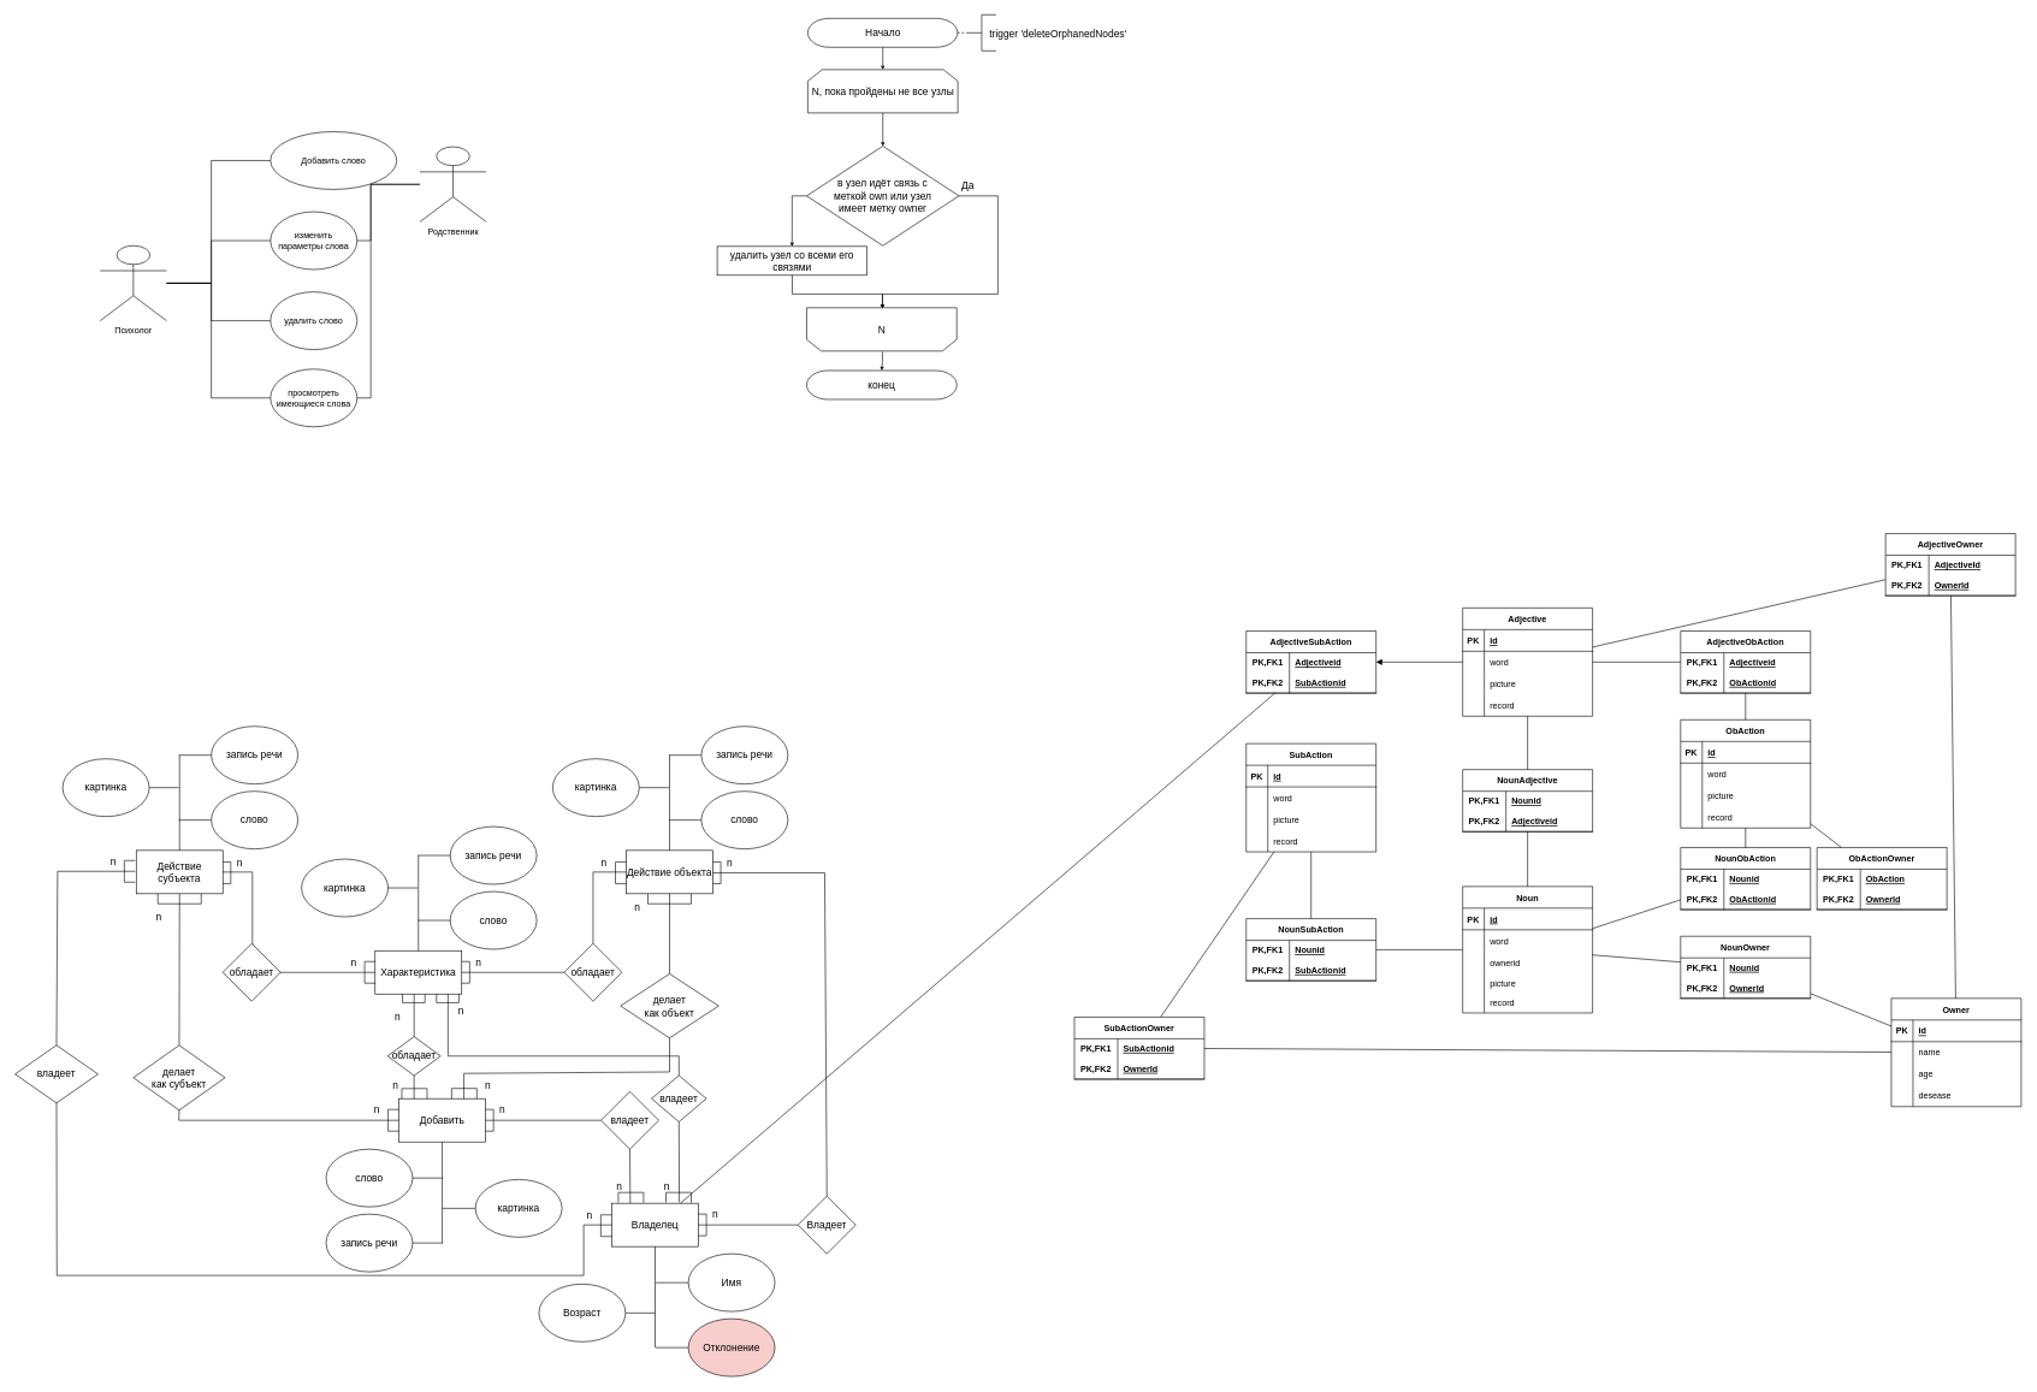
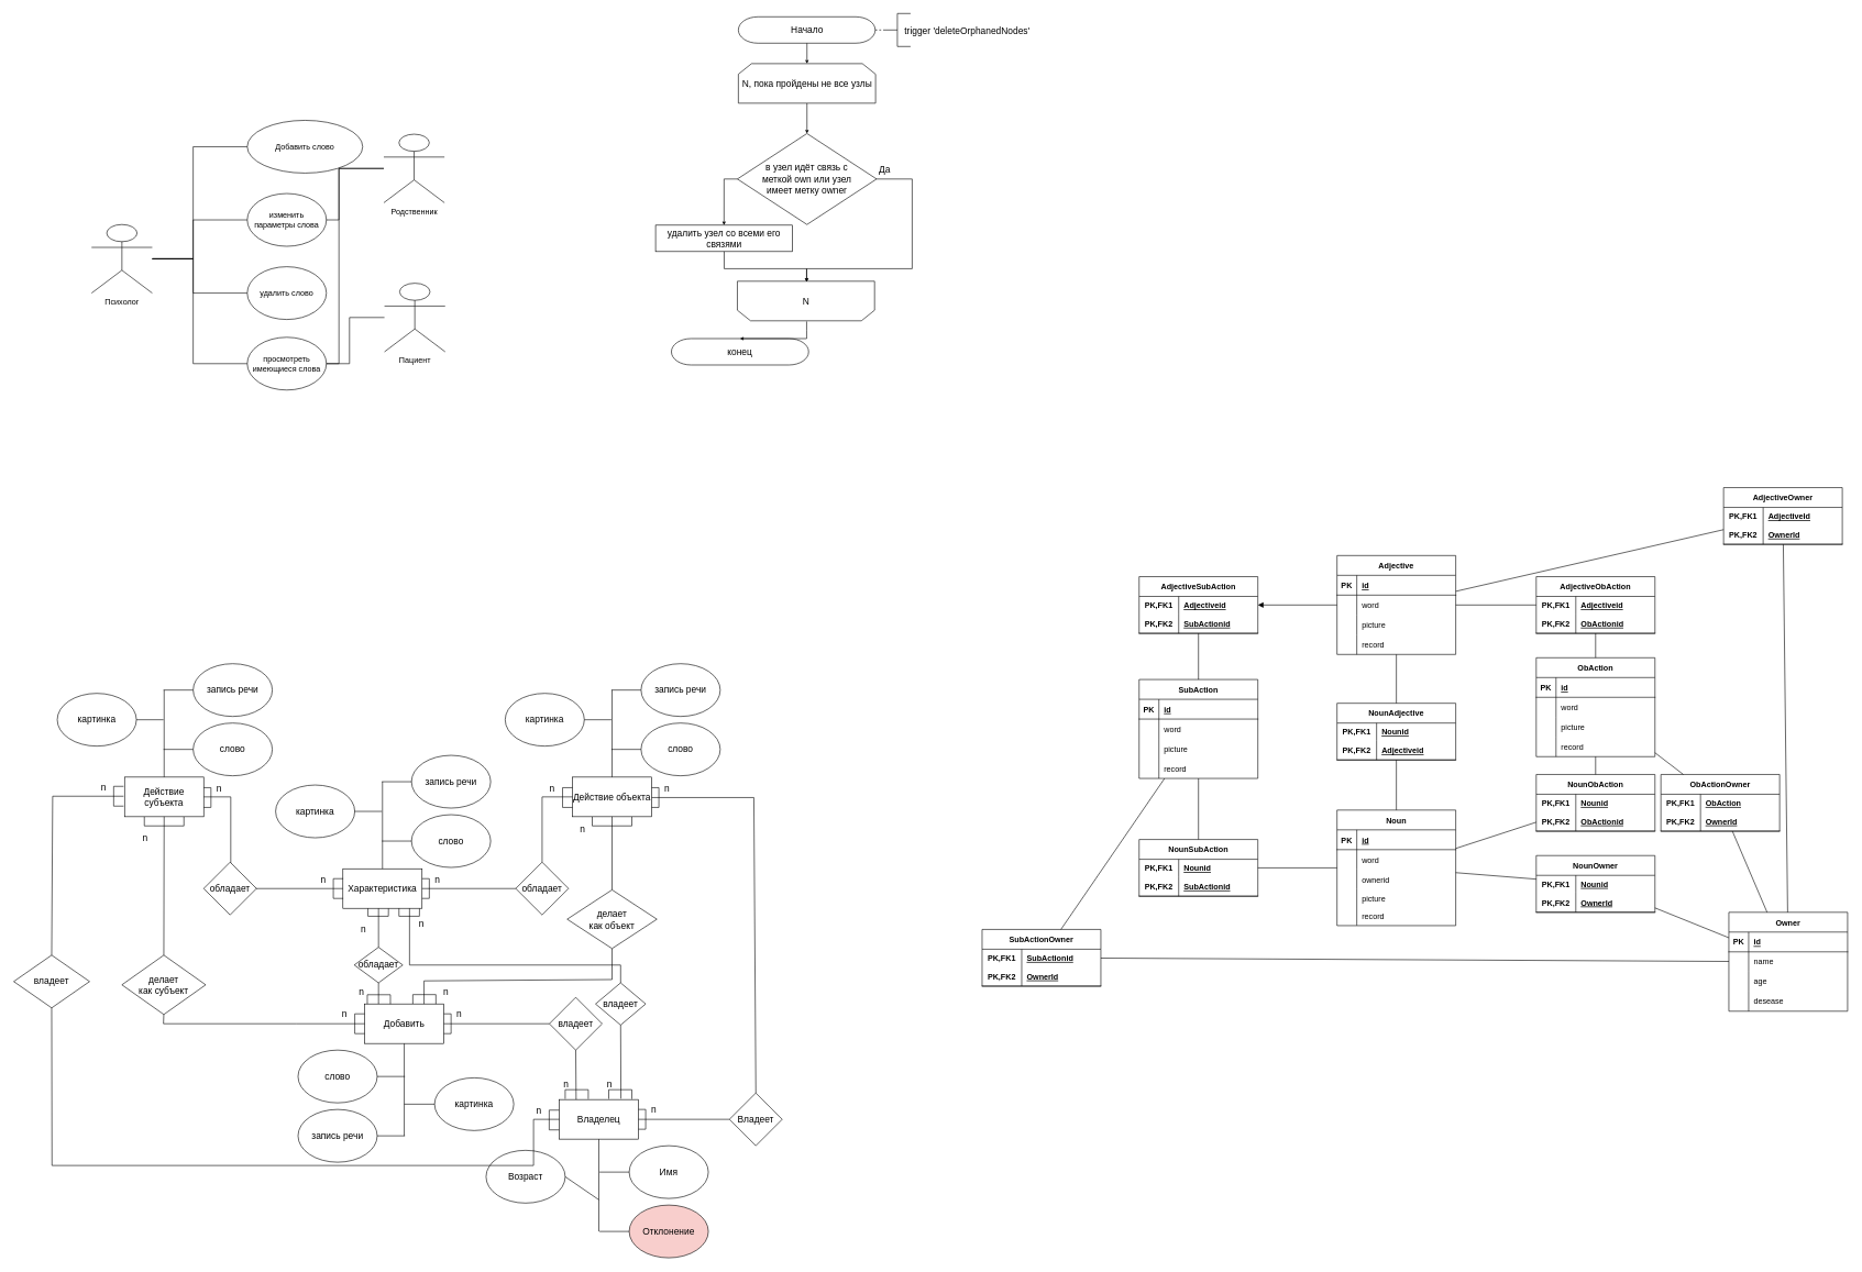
+ <mxCell id="36" value="Пациент" style="shape=umlActor;verticalLabelPosition=bottom;verticalAlign=top;html=1;outlineConnect=0;" parent="1" vertex="1"><mxGeometry x="582" y="429" width="92" height="104" as="geometry" /></mxCell>
+ <mxCell id="37" value="" style="endArrow=none;html=1;rounded=0;" parent="1" source="36" target="6" edge="1"><mxGeometry width="50" height="50" relative="1" as="geometry"><mxPoint x="240" y="402" as="sourcePoint" /><mxPoint x="384" y="454" as="targetPoint" /><Array as="points"><mxPoint x="529" y="481" /><mxPoint x="529" y="551" /></Array></mxGeometry></mxCell>
- <mxCell id="279" value="конец" style="shape=stencil(vZXxboMgEMafhj9dUNwDLG57j9NelRTBIKv27YegWdHq1s3OmJD7Dn/3nZyRsKytoEGSUAk1EvZKkiTHkku7WrHySkp92PkwnmJoGyyMF8+gOeQCfaY1Wp2w4wczIrisUHMzZNkboS92z3CzrFBSWghXsg0yV3kLAy7ts7T3sLH8JYgay6/RoB5NepUk7z/HPj0/Bhw/yG+Indzv7nc/cOg4ftTB7QaOf49lmVXWhptlORSnUqsPebhp5siFKJRQ2oZ+dbVIwuh4bTfTwPDhLRJTulZn/OpydizpJntCgC5WCWOkZ1l9CWMBusTIgqKjgDJ4m22H2CzlPoKet5FWBoaXGlTbtiu4vOo4vm34jo7nhPQPPdN/6fmuU3bTuxgip65Mrp1ZpfGbkfa/hY2qqxtc6UUFp/o/mBM+AQ==);whiteSpace=wrap;html=1;fontFamily=Helvetica;fontSize=14;spacingBottom=0;fontColor=default;align=center;strokeColor=default;fillColor=default;fontStyle=0" parent="1" vertex="1"><mxGeometry x="1117" y="513" width="208" height="40" as="geometry" /></mxCell>
+ <mxCell id="279" value="конец" style="shape=stencil(vZXxboMgEMafhj9dUNwDLG57j9NelRTBIKv27YegWdHq1s3OmJD7Dn/3nZyRsKytoEGSUAk1EvZKkiTHkku7WrHySkp92PkwnmJoGyyMF8+gOeQCfaY1Wp2w4wczIrisUHMzZNkboS92z3CzrFBSWghXsg0yV3kLAy7ts7T3sLH8JYgay6/RoB5NepUk7z/HPj0/Bhw/yG+Indzv7nc/cOg4ftTB7QaOf49lmVXWhptlORSnUqsPebhp5siFKJRQ2oZ+dbVIwuh4bTfTwPDhLRJTulZn/OpydizpJntCgC5WCWOkZ1l9CWMBusTIgqKjgDJ4m22H2CzlPoKet5FWBoaXGlTbtiu4vOo4vm34jo7nhPQPPdN/6fmuU3bTuxgip65Mrp1ZpfGbkfa/hY2qqxtc6UUFp/o/mBM+AQ==);whiteSpace=wrap;html=1;fontFamily=Helvetica;fontSize=14;spacingBottom=0;fontColor=default;align=center;strokeColor=default;fillColor=default;fontStyle=0" parent="1" vertex="1"><mxGeometry x="1017" y="513" width="208" height="40" as="geometry" /></mxCell>
- <mxCell id="205" value="" style="endArrow=none;html=1;rounded=0;" parent="1" source="121" target="38" edge="1"><mxGeometry width="50" height="50" relative="1" as="geometry"><mxPoint x="2612" y="1436" as="sourcePoint" /><mxPoint x="2612" y="1325" as="targetPoint" /></mxGeometry></mxCell>
+ <mxCell id="205" value="" style="endArrow=none;html=1;rounded=0;" parent="1" source="121" target="157" edge="1"><mxGeometry width="50" height="50" relative="1" as="geometry"><mxPoint x="2612" y="1436" as="sourcePoint" /><mxPoint x="2612" y="1325" as="targetPoint" /></mxGeometry></mxCell>
+ <mxCell id="261" value="" style="endArrow=none;html=1;rounded=0;" parent="1" source="245" target="94" edge="1"><mxGeometry width="50" height="50" relative="1" as="geometry"><mxPoint x="2438" y="1399.069" as="sourcePoint" /><mxPoint x="2519" y="1427.931" as="targetPoint" /><Array as="points" /></mxGeometry></mxCell>
- <mxCell id="44" value="Возраст" style="ellipse;whiteSpace=wrap;html=1;fontSize=14;" parent="1" vertex="1"><mxGeometry x="746" y="1779" width="120" height="80" as="geometry" /></mxCell>
+ <mxCell id="44" value="Возраст" style="ellipse;whiteSpace=wrap;html=1;fontSize=14;" parent="1" vertex="1"><mxGeometry x="736" y="1744" width="120" height="80" as="geometry" /></mxCell>
